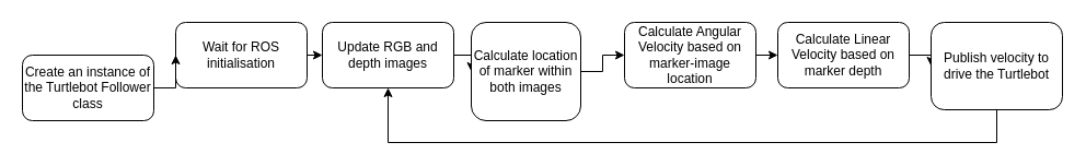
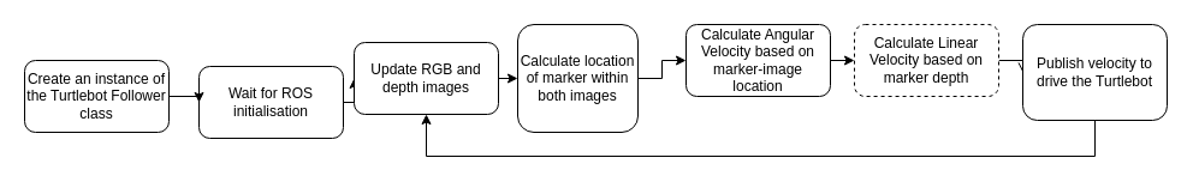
- <mxCell id="3" value="Wait for ROS initialisation" style="rounded=1;whiteSpace=wrap;html=1;" vertex="1" parent="1"><mxGeometry x="160" y="20" width="120" height="60" as="geometry" /></mxCell>
+ <mxCell id="3" value="Wait for ROS initialisation" style="rounded=1;whiteSpace=wrap;html=1;" vertex="1" parent="1"><mxGeometry x="165" y="55" width="120" height="60" as="geometry" /></mxCell>
- <mxCell id="7" value="Update RGB and depth images" style="rounded=1;whiteSpace=wrap;html=1;" vertex="1" parent="1"><mxGeometry x="294" y="20" width="120" height="60" as="geometry" /></mxCell>
+ <mxCell id="7" value="Update RGB and depth images" style="rounded=1;whiteSpace=wrap;html=1;" vertex="1" parent="1"><mxGeometry x="294" y="35" width="120" height="60" as="geometry" /></mxCell>
- <mxCell id="13" value="Calculate Linear Velocity based on marker depth" style="rounded=1;whiteSpace=wrap;html=1;" vertex="1" parent="1"><mxGeometry x="710" y="20" width="120" height="60" as="geometry" /></mxCell>
+ <mxCell id="13" value="Calculate Linear Velocity based on marker depth" style="rounded=1;whiteSpace=wrap;html=1;dashed=1;" vertex="1" parent="1"><mxGeometry x="710" y="20" width="120" height="60" as="geometry" /></mxCell>
- <mxCell id="12" style="edgeStyle=orthogonalEdgeStyle;rounded=0;orthogonalLoop=1;jettySize=auto;html=1;exitX=1;exitY=0.5;exitDx=0;exitDy=0;entryX=0;entryY=0.5;entryDx=0;entryDy=0;" edge="1" parent="1" source="13" target="15"><mxGeometry relative="1" as="geometry" /></mxCell>
+ <mxCell id="12" style="edgeStyle=orthogonalEdgeStyle;rounded=0;orthogonalLoop=1;jettySize=auto;html=1;exitX=1;exitY=0.5;exitDx=0;exitDy=0;entryX=0;entryY=0.5;entryDx=0;entryDy=0;endArrow=open;" edge="1" parent="1" source="13" target="15"><mxGeometry relative="1" as="geometry" /></mxCell>
